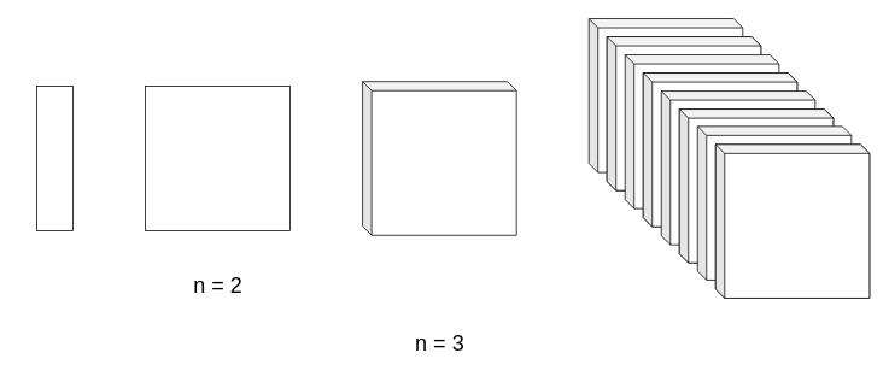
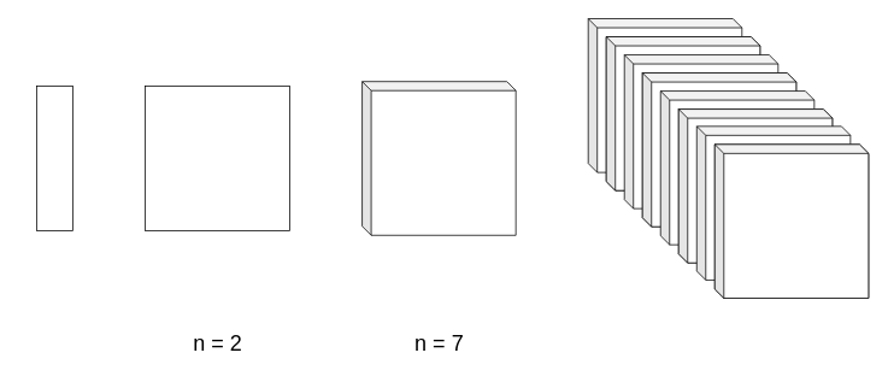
- <mxCell id="19" value="&lt;font style=&quot;font-size: 24px;&quot;&gt;n = 2&lt;/font&gt;" style="text;html=1;align=center;verticalAlign=middle;resizable=0;points=[];autosize=1;strokeColor=none;fillColor=none;" vertex="1" parent="2"><mxGeometry x="180" y="275" width="80" height="40" as="geometry" /></mxCell>
+ <mxCell id="19" value="&lt;font style=&quot;font-size: 24px;&quot;&gt;n = 2&lt;/font&gt;" style="text;html=1;align=center;verticalAlign=middle;resizable=0;points=[];autosize=1;strokeColor=none;fillColor=none;" vertex="1" parent="2"><mxGeometry x="180" y="340" width="80" height="40" as="geometry" /></mxCell>
- <mxCell id="20" value="&lt;font style=&quot;font-size: 24px;&quot;&gt;n = 3&lt;/font&gt;" style="text;html=1;align=center;verticalAlign=middle;resizable=0;points=[];autosize=1;strokeColor=none;fillColor=none;" vertex="1" parent="2"><mxGeometry x="425" y="340" width="80" height="40" as="geometry" /></mxCell>
+ <mxCell id="20" value="&lt;font style=&quot;font-size: 24px;&quot;&gt;n = 7&lt;/font&gt;" style="text;html=1;align=center;verticalAlign=middle;resizable=0;points=[];autosize=1;strokeColor=none;fillColor=none;" vertex="1" parent="2"><mxGeometry x="425" y="340" width="80" height="40" as="geometry" /></mxCell>
